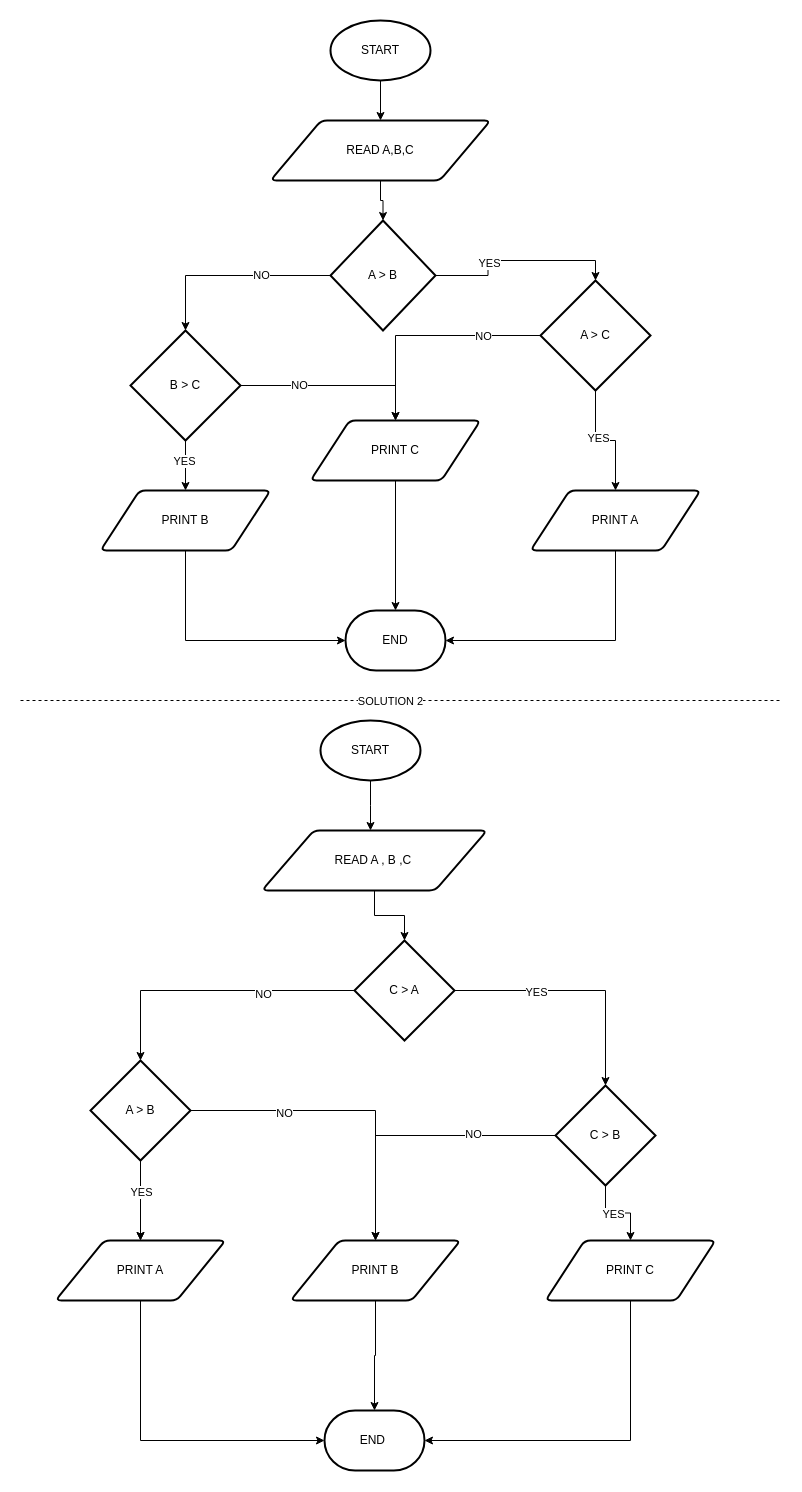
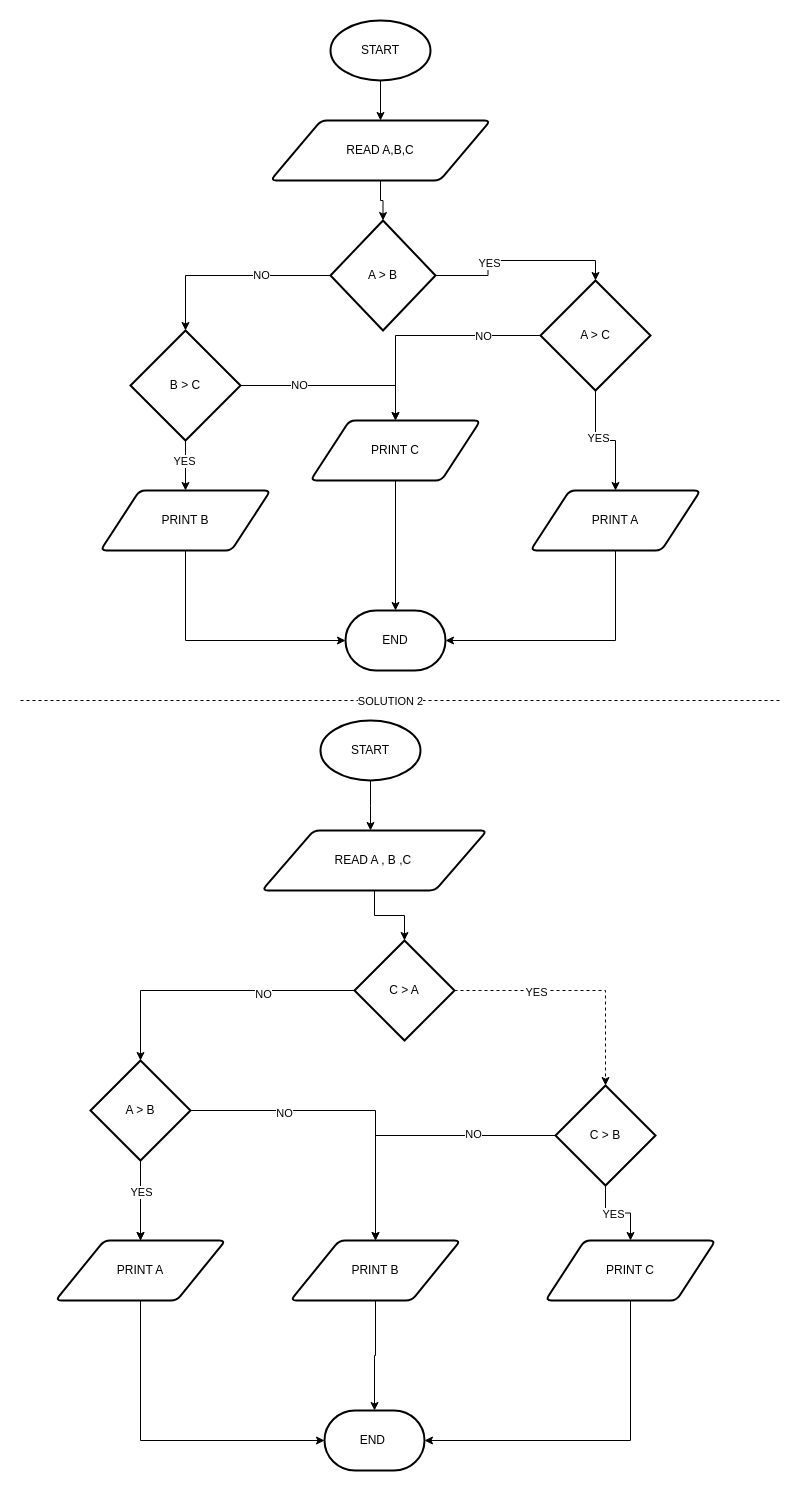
- <mxCell id="30" style="edgeStyle=orthogonalEdgeStyle;rounded=0;orthogonalLoop=1;jettySize=auto;html=1;exitX=1;exitY=0.5;exitDx=0;exitDy=0;exitPerimeter=0;" edge="1" parent="1" source="32" target="37"><mxGeometry relative="1" as="geometry" /></mxCell>
+ <mxCell id="30" style="edgeStyle=orthogonalEdgeStyle;rounded=0;orthogonalLoop=1;jettySize=auto;html=1;exitX=1;exitY=0.5;exitDx=0;exitDy=0;exitPerimeter=0;dashed=1;" edge="1" parent="1" source="32" target="37"><mxGeometry relative="1" as="geometry" /></mxCell>
